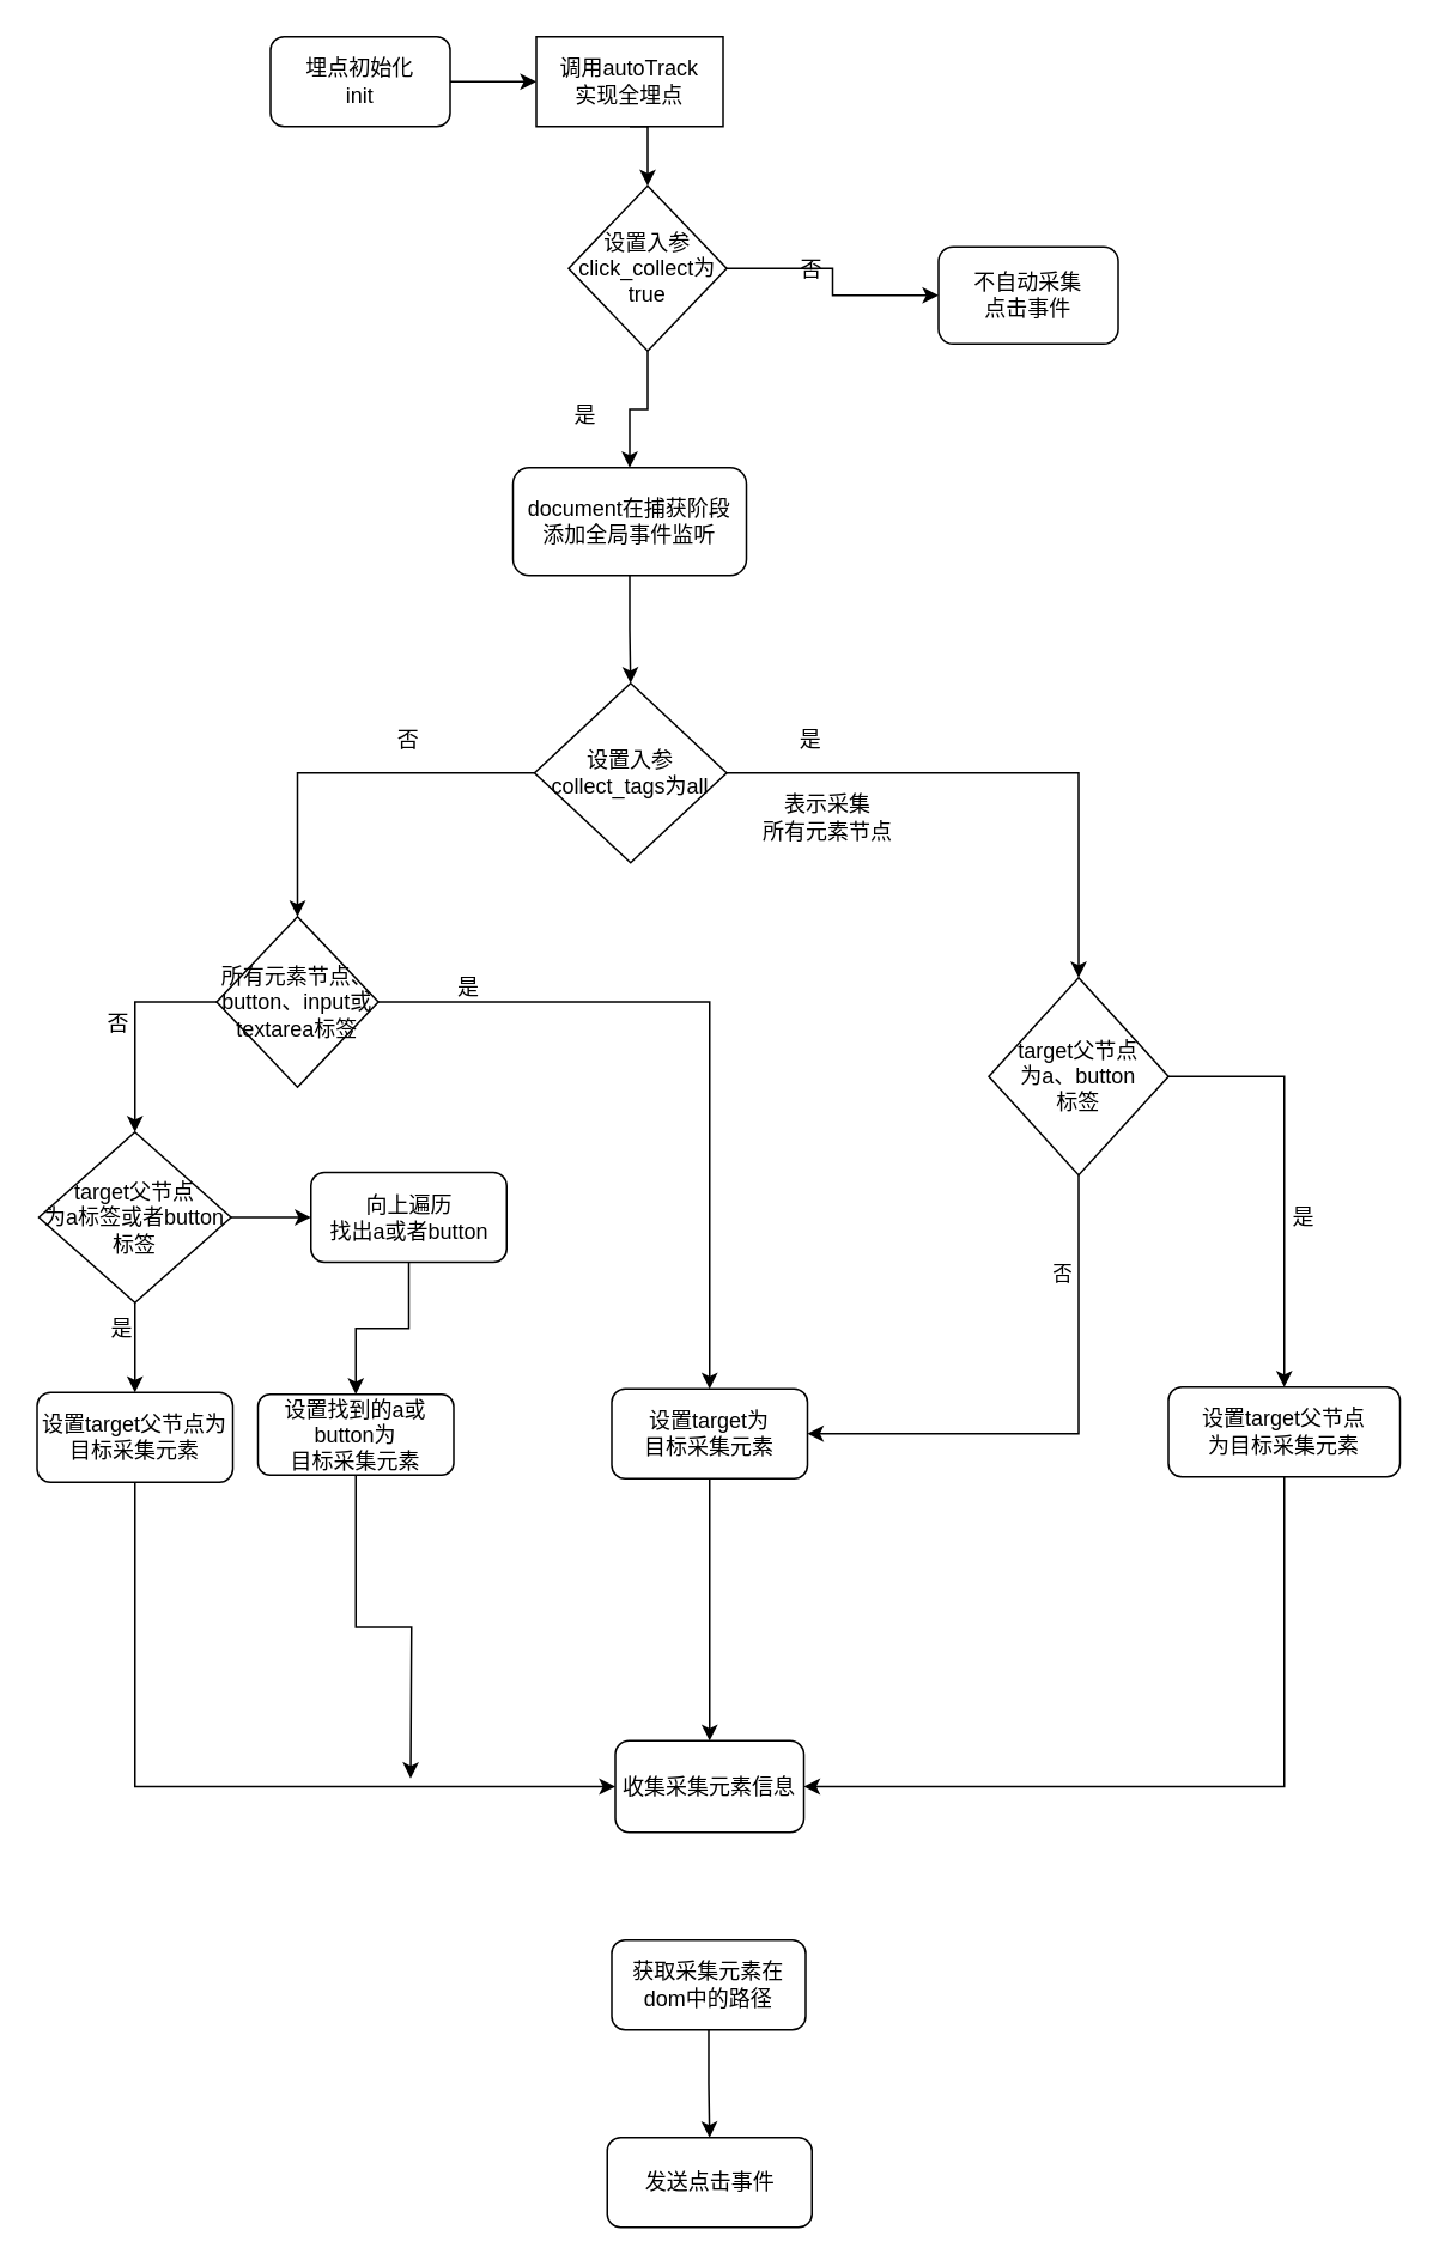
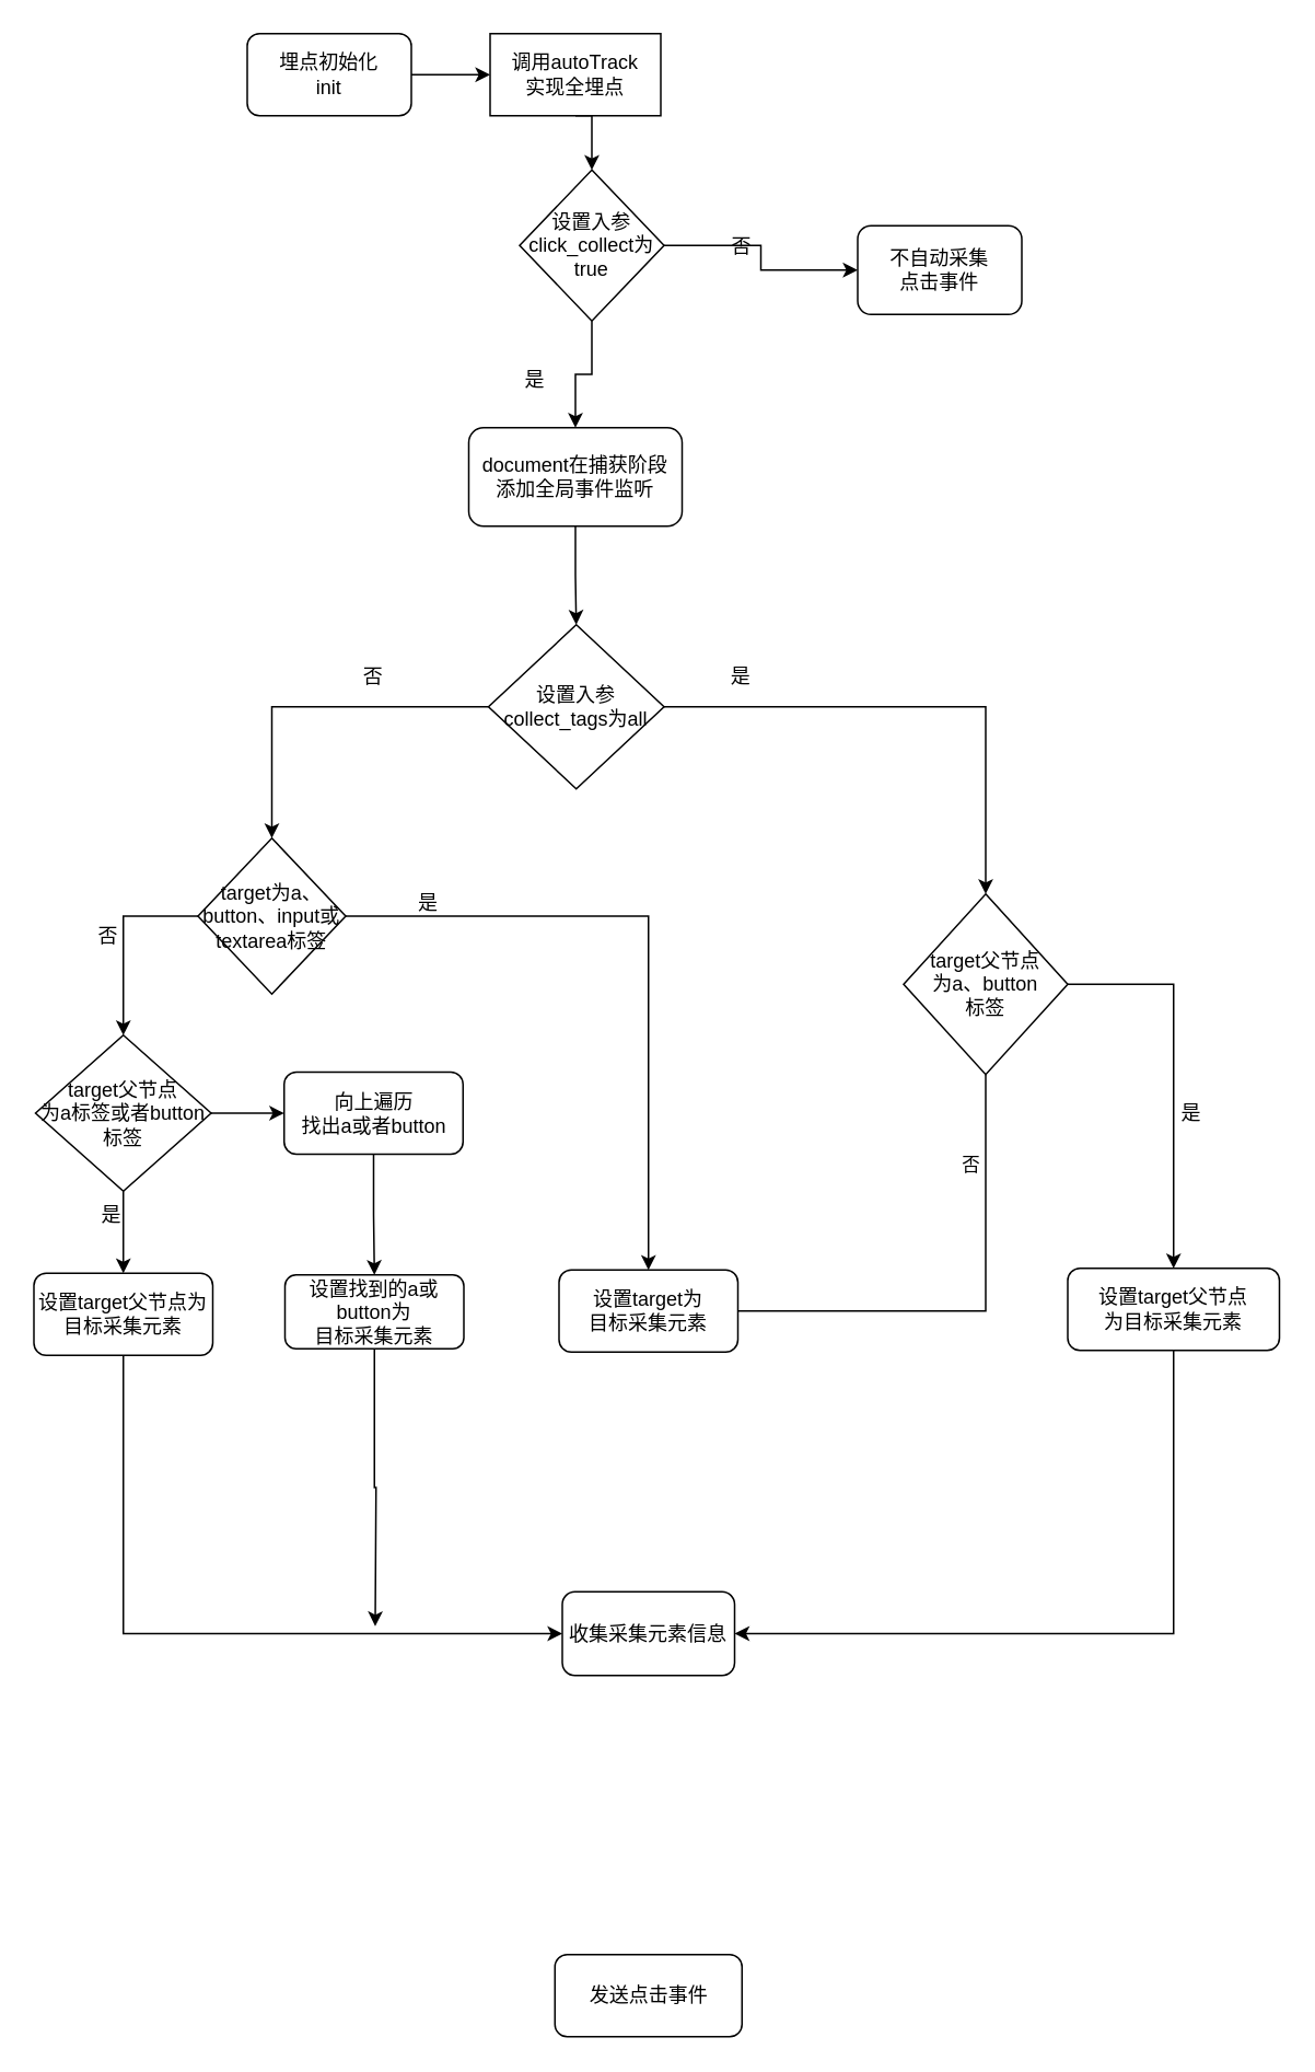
- <mxCell id="46" value="表示采集&lt;br&gt;所有元素节点" style="text;html=1;align=center;verticalAlign=middle;resizable=0;points=[];autosize=1;strokeColor=none;" vertex="1" parent="1"><mxGeometry x="415" y="440" width="90" height="30" as="geometry" /></mxCell>
- <mxCell id="14" value="所有元素节点、button、input或textarea标签" style="rhombus;whiteSpace=wrap;html=1;" vertex="1" parent="1"><mxGeometry x="120" y="510" width="90" height="95" as="geometry" /></mxCell>
+ <mxCell id="14" value="target为a、button、input或textarea标签" style="rhombus;whiteSpace=wrap;html=1;" vertex="1" parent="1"><mxGeometry x="120" y="510" width="90" height="95" as="geometry" /></mxCell>
- <mxCell id="20" style="edgeStyle=orthogonalEdgeStyle;rounded=0;orthogonalLoop=1;jettySize=auto;html=1;exitX=0.5;exitY=1;exitDx=0;exitDy=0;entryX=1;entryY=0.5;entryDx=0;entryDy=0;" edge="1" parent="1" source="23" target="31"><mxGeometry relative="1" as="geometry" /></mxCell>
+ <mxCell id="20" style="edgeStyle=orthogonalEdgeStyle;rounded=0;orthogonalLoop=1;jettySize=auto;html=1;exitX=0.5;exitY=1;exitDx=0;exitDy=0;entryX=1;entryY=0.5;entryDx=0;entryDy=0;endArrow=none;" edge="1" parent="1" source="23" target="31"><mxGeometry relative="1" as="geometry" /></mxCell>
- <mxCell id="29" value="设置找到的a或button为&lt;br&gt;目标采集元素" style="rounded=1;whiteSpace=wrap;html=1;" vertex="1" parent="1"><mxGeometry x="143" y="776" width="109" height="45" as="geometry" /></mxCell>
+ <mxCell id="29" value="设置找到的a或button为&lt;br&gt;目标采集元素" style="rounded=1;whiteSpace=wrap;html=1;" vertex="1" parent="1"><mxGeometry x="173" y="776" width="109" height="45" as="geometry" /></mxCell>
- <mxCell id="30" style="edgeStyle=orthogonalEdgeStyle;rounded=0;orthogonalLoop=1;jettySize=auto;html=1;exitX=0.5;exitY=1;exitDx=0;exitDy=0;" edge="1" parent="1" source="31" target="32"><mxGeometry relative="1" as="geometry" /></mxCell>
- <mxCell id="27" value="&lt;span&gt;获取采集元素在dom中的路径&lt;/span&gt;" style="rounded=1;whiteSpace=wrap;html=1;" vertex="1" parent="1"><mxGeometry x="340" y="1080" width="108" height="50" as="geometry" /></mxCell>
- <mxCell id="26" style="edgeStyle=orthogonalEdgeStyle;rounded=0;orthogonalLoop=1;jettySize=auto;html=1;exitX=0.5;exitY=1;exitDx=0;exitDy=0;" edge="1" parent="1" source="27" target="47"><mxGeometry relative="1" as="geometry" /></mxCell>
